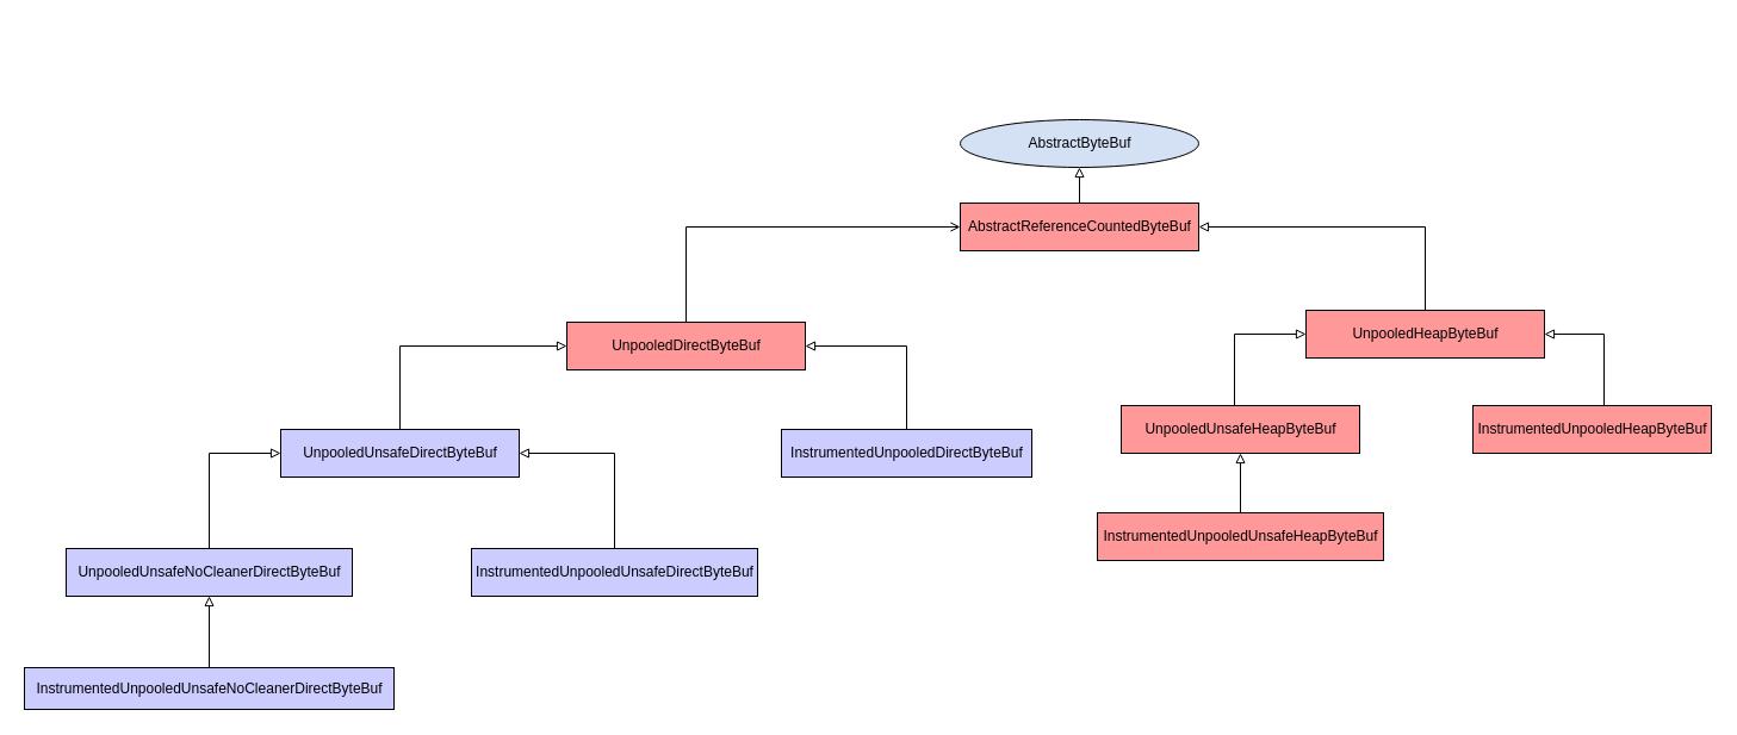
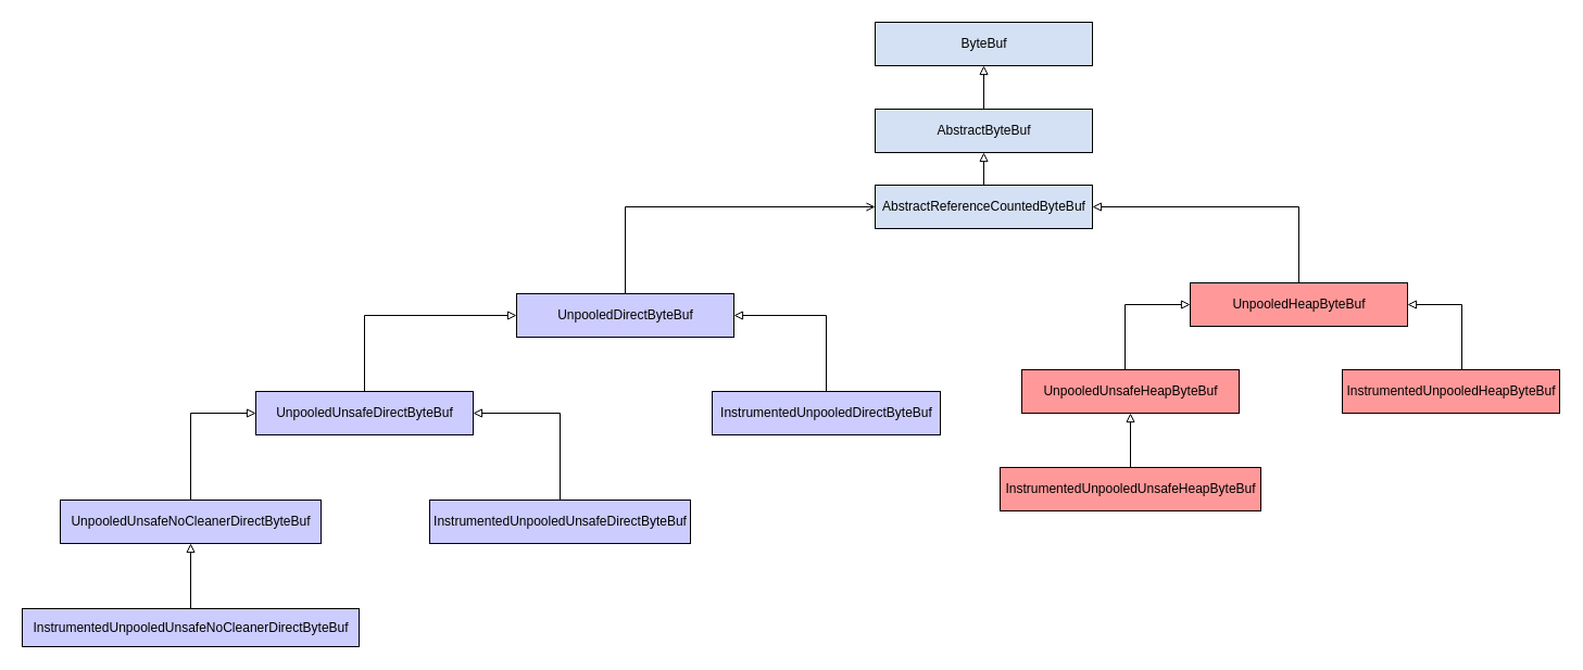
+ <mxCell id="6" value="ByteBuf" style="html=1;fillColor=#D4E1F5;" vertex="1" parent="1"><mxGeometry x="805" y="20" width="200" height="40" as="geometry" /></mxCell>
+ <mxCell id="4" style="edgeStyle=orthogonalEdgeStyle;rounded=0;orthogonalLoop=1;jettySize=auto;html=1;exitX=0.5;exitY=0;exitDx=0;exitDy=0;entryX=0.5;entryY=1;entryDx=0;entryDy=0;endArrow=block;endFill=0;" edge="1" parent="1" source="5" target="6"><mxGeometry relative="1" as="geometry" /></mxCell>
- <mxCell id="5" value="AbstractByteBuf" style="ellipse;html=1;fillColor=#D4E1F5;" vertex="1" parent="1"><mxGeometry x="805" y="100" width="200" height="40" as="geometry" /></mxCell>
+ <mxCell id="5" value="AbstractByteBuf" style="html=1;fillColor=#D4E1F5;" vertex="1" parent="1"><mxGeometry x="805" y="100" width="200" height="40" as="geometry" /></mxCell>
- <mxCell id="3" value="AbstractReferenceCountedByteBuf" style="html=1;fillColor=#ff9999;" vertex="1" parent="1"><mxGeometry x="805" y="170" width="200" height="40" as="geometry" /></mxCell>
+ <mxCell id="3" value="AbstractReferenceCountedByteBuf" style="html=1;fillColor=#D4E1F5;" vertex="1" parent="1"><mxGeometry x="805" y="170" width="200" height="40" as="geometry" /></mxCell>
- <mxCell id="8" value="UnpooledDirectByteBuf" style="html=1;fillColor=#ff9999;" vertex="1" parent="1"><mxGeometry x="475" y="270" width="200" height="40" as="geometry" /></mxCell>
+ <mxCell id="8" value="UnpooledDirectByteBuf" style="html=1;fillColor=#CCCCFF;" vertex="1" parent="1"><mxGeometry x="475" y="270" width="200" height="40" as="geometry" /></mxCell>
